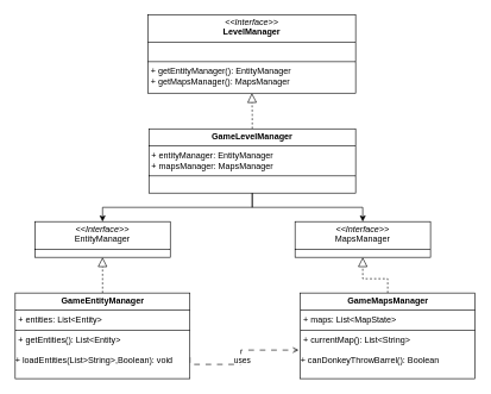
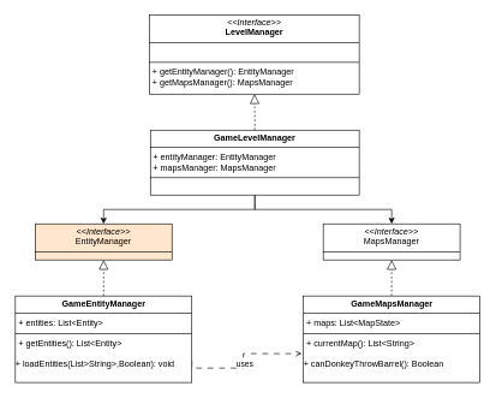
- <mxCell id="6" value="&lt;p style=&quot;margin:0px;margin-top:4px;text-align:center;&quot;&gt;&lt;i&gt;&amp;lt;&amp;lt;Interface&amp;gt;&amp;gt;&lt;/i&gt;&lt;br&gt;&lt;span style=&quot;text-align: left;&quot;&gt;EntityManager&lt;/span&gt;&lt;/p&gt;&lt;hr size=&quot;1&quot; style=&quot;border-style:solid;&quot;&gt;&lt;p style=&quot;margin:0px;margin-left:4px;&quot;&gt;&lt;br&gt;&lt;/p&gt;&lt;hr size=&quot;1&quot; style=&quot;border-style:solid;&quot;&gt;&lt;p style=&quot;margin:0px;margin-left:4px;&quot;&gt;&lt;br&gt;&lt;/p&gt;" style="verticalAlign=top;align=left;overflow=fill;html=1;whiteSpace=wrap;" vertex="1" parent="1"><mxGeometry x="48" y="310" width="190" height="50" as="geometry" /></mxCell>
+ <mxCell id="6" value="&lt;p style=&quot;margin:0px;margin-top:4px;text-align:center;&quot;&gt;&lt;i&gt;&amp;lt;&amp;lt;Interface&amp;gt;&amp;gt;&lt;/i&gt;&lt;br&gt;&lt;span style=&quot;text-align: left;&quot;&gt;EntityManager&lt;/span&gt;&lt;/p&gt;&lt;hr size=&quot;1&quot; style=&quot;border-style:solid;&quot;&gt;&lt;p style=&quot;margin:0px;margin-left:4px;&quot;&gt;&lt;br&gt;&lt;/p&gt;&lt;hr size=&quot;1&quot; style=&quot;border-style:solid;&quot;&gt;&lt;p style=&quot;margin:0px;margin-left:4px;&quot;&gt;&lt;br&gt;&lt;/p&gt;" style="verticalAlign=top;align=left;overflow=fill;html=1;whiteSpace=wrap;fillColor=#ffe6cc;" vertex="1" parent="1"><mxGeometry x="48" y="310" width="190" height="50" as="geometry" /></mxCell>
- <mxCell id="8" value="&lt;p style=&quot;margin:0px;margin-top:4px;text-align:center;&quot;&gt;&lt;i&gt;&amp;lt;&amp;lt;Interface&amp;gt;&amp;gt;&lt;/i&gt;&lt;br&gt;&lt;span style=&quot;text-align: left;&quot;&gt;MapsManager&lt;/span&gt;&lt;/p&gt;&lt;hr size=&quot;1&quot; style=&quot;border-style:solid;&quot;&gt;&lt;p style=&quot;margin:0px;margin-left:4px;&quot;&gt;&lt;br&gt;&lt;/p&gt;&lt;hr size=&quot;1&quot; style=&quot;border-style:solid;&quot;&gt;&lt;p style=&quot;margin:0px;margin-left:4px;&quot;&gt;&lt;br&gt;&lt;/p&gt;" style="verticalAlign=top;align=left;overflow=fill;html=1;whiteSpace=wrap;" vertex="1" parent="1"><mxGeometry x="413" y="310" width="190" height="50" as="geometry" /></mxCell>
+ <mxCell id="8" value="&lt;p style=&quot;margin:0px;margin-top:4px;text-align:center;&quot;&gt;&lt;i&gt;&amp;lt;&amp;lt;Interface&amp;gt;&amp;gt;&lt;/i&gt;&lt;br&gt;&lt;span style=&quot;text-align: left;&quot;&gt;MapsManager&lt;/span&gt;&lt;/p&gt;&lt;hr size=&quot;1&quot; style=&quot;border-style:solid;&quot;&gt;&lt;p style=&quot;margin:0px;margin-left:4px;&quot;&gt;&lt;br&gt;&lt;/p&gt;&lt;hr size=&quot;1&quot; style=&quot;border-style:solid;&quot;&gt;&lt;p style=&quot;margin:0px;margin-left:4px;&quot;&gt;&lt;br&gt;&lt;/p&gt;" style="verticalAlign=top;align=left;overflow=fill;html=1;whiteSpace=wrap;" vertex="1" parent="1"><mxGeometry x="448" y="310" width="190" height="50" as="geometry" /></mxCell>
